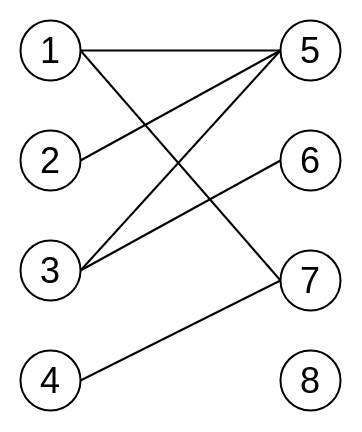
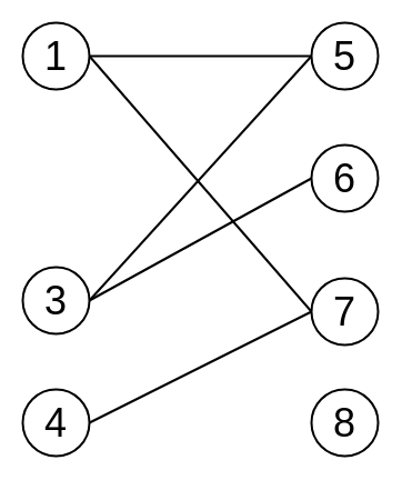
- <mxCell id="13" value="" style="endArrow=none;html=1;exitX=0;exitY=0.5;exitDx=0;exitDy=0;entryX=1;entryY=0.5;entryDx=0;entryDy=0;strokeWidth=2;" edge="1" parent="1" source="6" target="3"><mxGeometry width="50" height="50" relative="1" as="geometry"><mxPoint x="110" y="80" as="sourcePoint" /><mxPoint x="320" y="80" as="targetPoint" /></mxGeometry></mxCell>
- <mxCell id="3" value="&lt;font style=&quot;font-size: 36px&quot;&gt;2&lt;/font&gt;" style="ellipse;whiteSpace=wrap;html=1;aspect=fixed;strokeWidth=2;perimeterSpacing=0;flipH=1;" vertex="1" parent="1"><mxGeometry x="20" y="130" width="60" height="60" as="geometry" /></mxCell>
